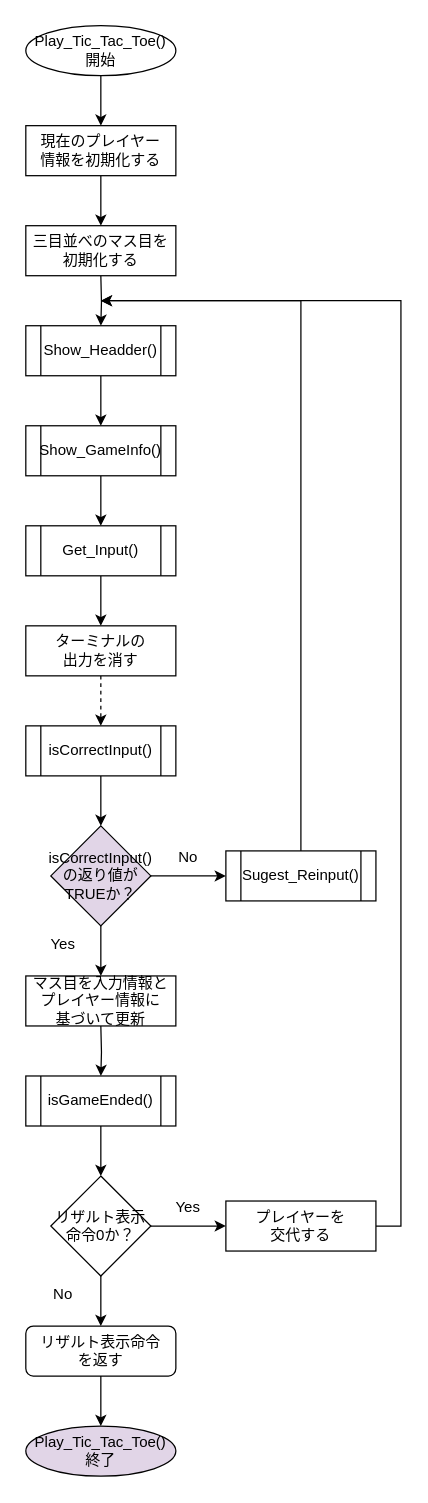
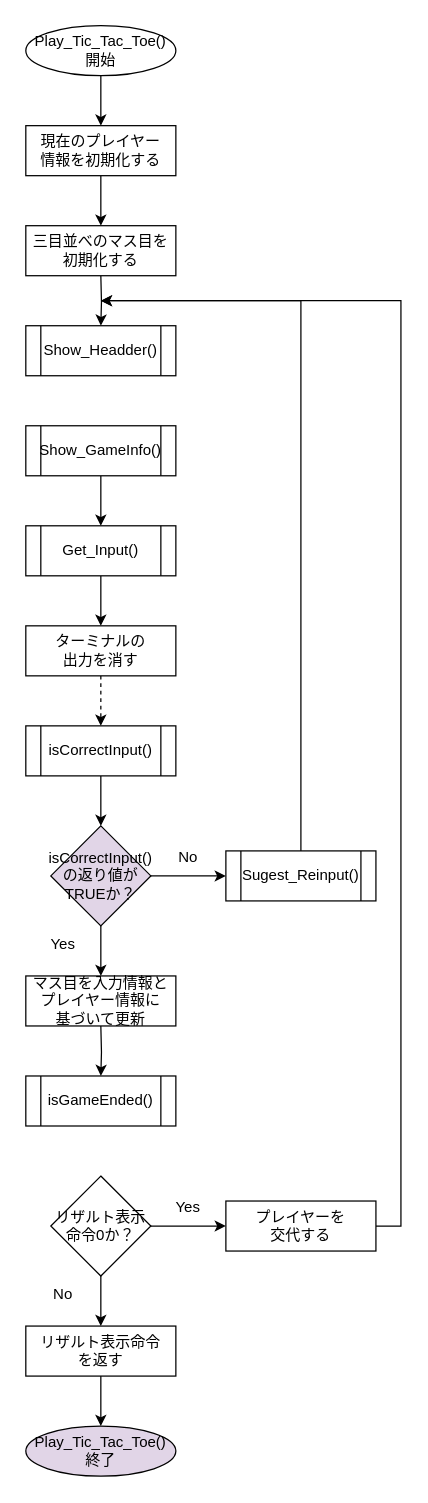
- <mxCell id="4" style="edgeStyle=orthogonalEdgeStyle;rounded=0;orthogonalLoop=1;jettySize=auto;html=1;exitX=0.5;exitY=1;exitDx=0;exitDy=0;entryX=0.5;entryY=0;entryDx=0;entryDy=0;" parent="1" source="5" target="7" edge="1"><mxGeometry relative="1" as="geometry" /></mxCell>
- <mxCell id="17" style="edgeStyle=orthogonalEdgeStyle;rounded=0;orthogonalLoop=1;jettySize=auto;html=1;exitX=0.5;exitY=1;exitDx=0;exitDy=0;entryX=0.5;entryY=0;entryDx=0;entryDy=0;" parent="1" source="18" target="21" edge="1"><mxGeometry relative="1" as="geometry" /></mxCell>
- <mxCell id="27" value="リザルト表示命令&lt;div&gt;を返す&lt;/div&gt;" style="whiteSpace=wrap;html=1;rounded=1;" parent="1" vertex="1"><mxGeometry x="20" y="1060" width="120" height="40" as="geometry" /></mxCell>
+ <mxCell id="27" value="リザルト表示命令&lt;div&gt;を返す&lt;/div&gt;" style="rounded=0;whiteSpace=wrap;html=1;" parent="1" vertex="1"><mxGeometry x="20" y="1060" width="120" height="40" as="geometry" /></mxCell>
